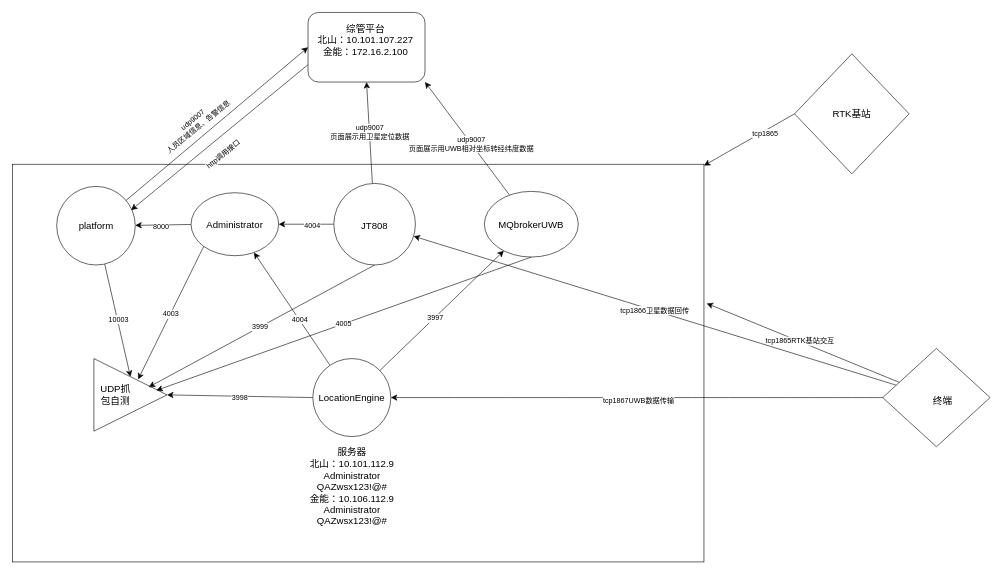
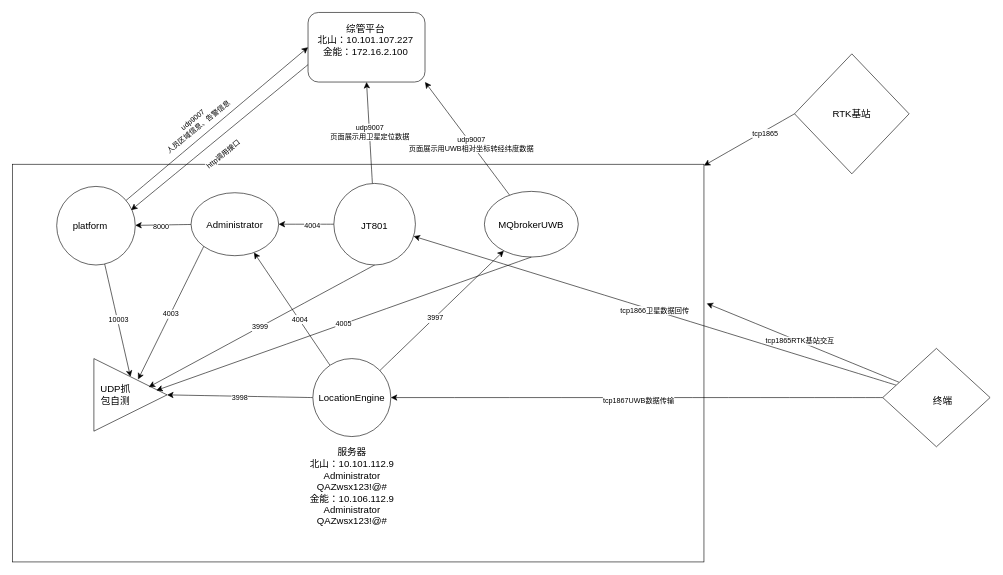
- <mxCell id="31" value="JT808" style="text;html=1;align=center;verticalAlign=middle;whiteSpace=wrap;rounded=0;fontSize=16;" vertex="1" parent="1"><mxGeometry x="594" y="360" width="60" height="30" as="geometry" /></mxCell>
+ <mxCell id="31" value="JT801" style="text;html=1;align=center;verticalAlign=middle;whiteSpace=wrap;rounded=0;fontSize=16;" vertex="1" parent="1"><mxGeometry x="594" y="360" width="60" height="30" as="geometry" /></mxCell>
- <mxCell id="17" value="platform" style="text;html=1;align=center;verticalAlign=middle;whiteSpace=wrap;rounded=0;fontSize=16;" vertex="1" parent="1"><mxGeometry x="129.5" y="360.5" width="60" height="30" as="geometry" /></mxCell>
+ <mxCell id="17" value="platform" style="text;html=1;align=center;verticalAlign=middle;whiteSpace=wrap;rounded=0;fontSize=16;" vertex="1" parent="1"><mxGeometry x="119.5" y="360.5" width="60" height="30" as="geometry" /></mxCell>
